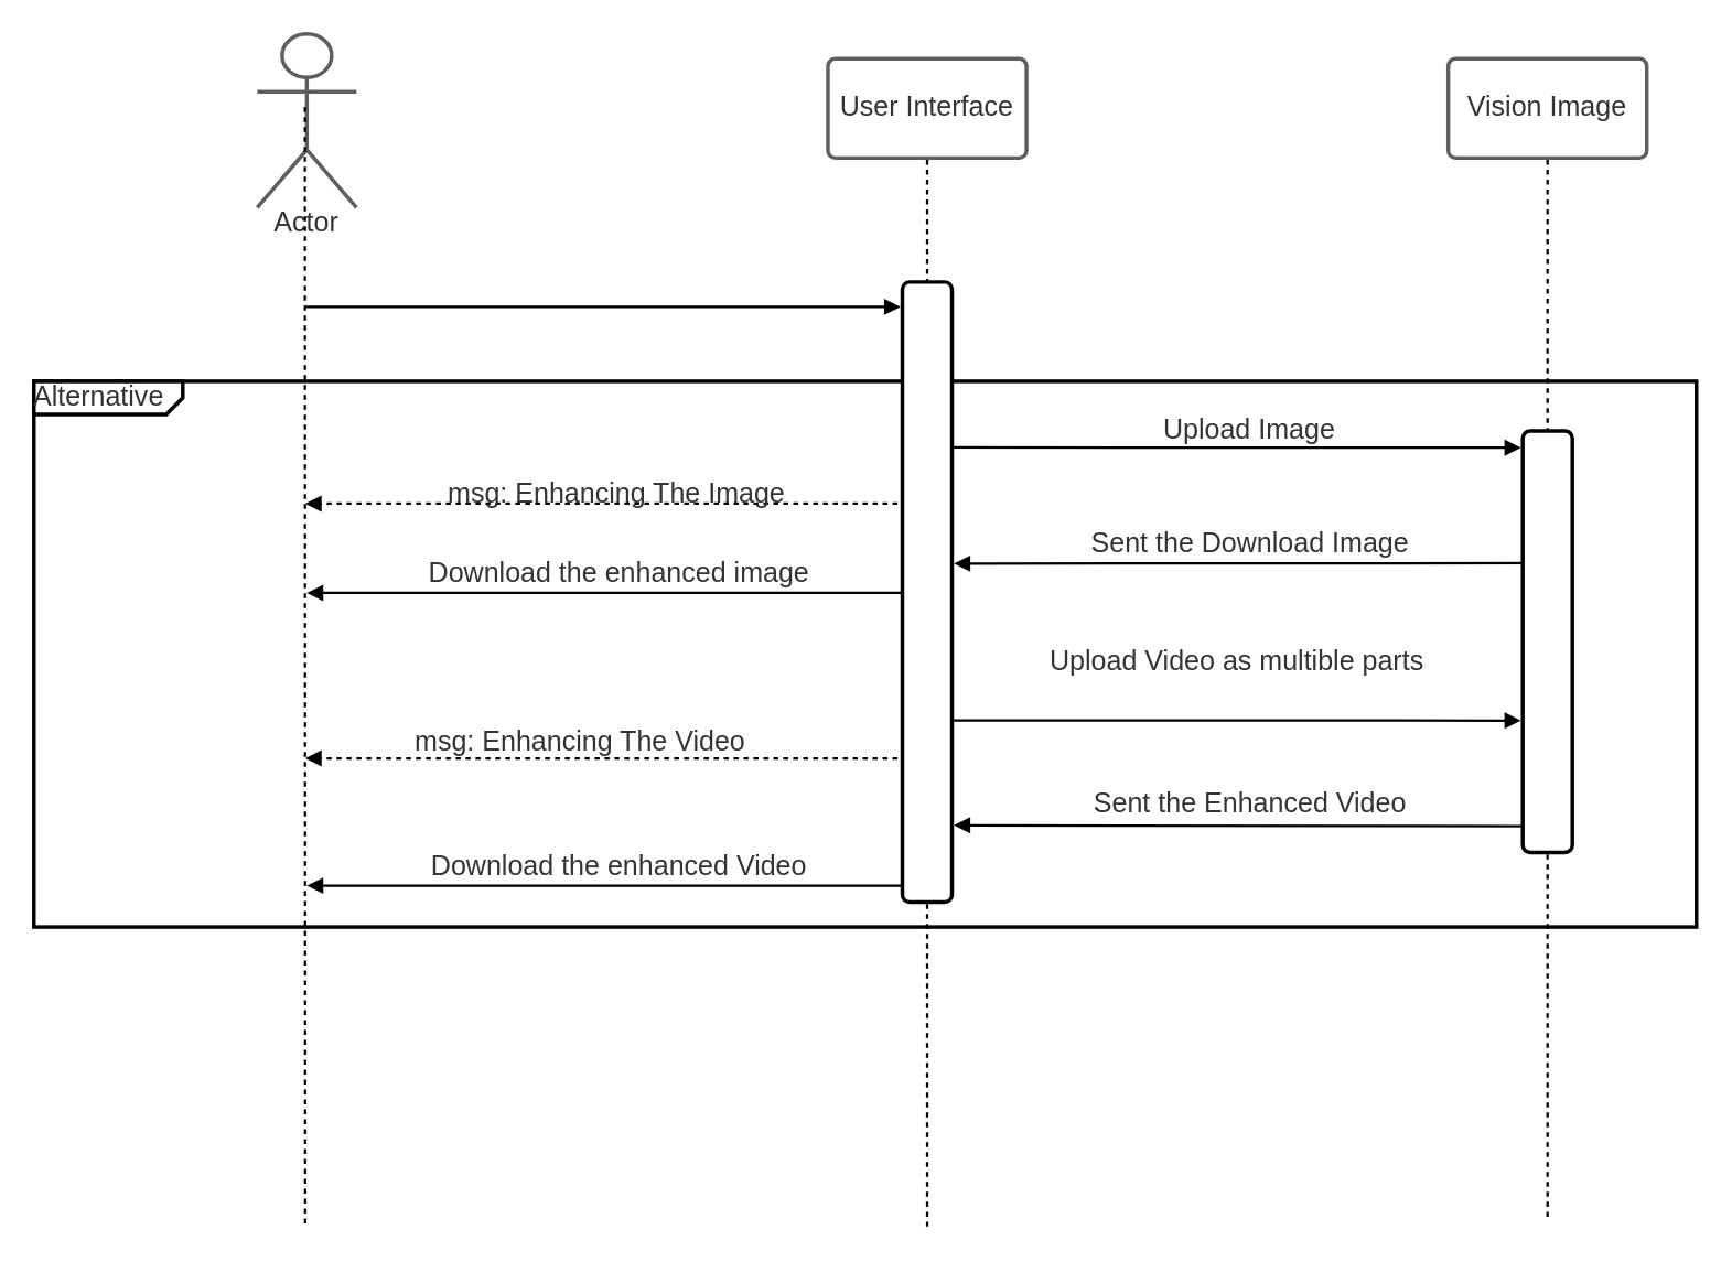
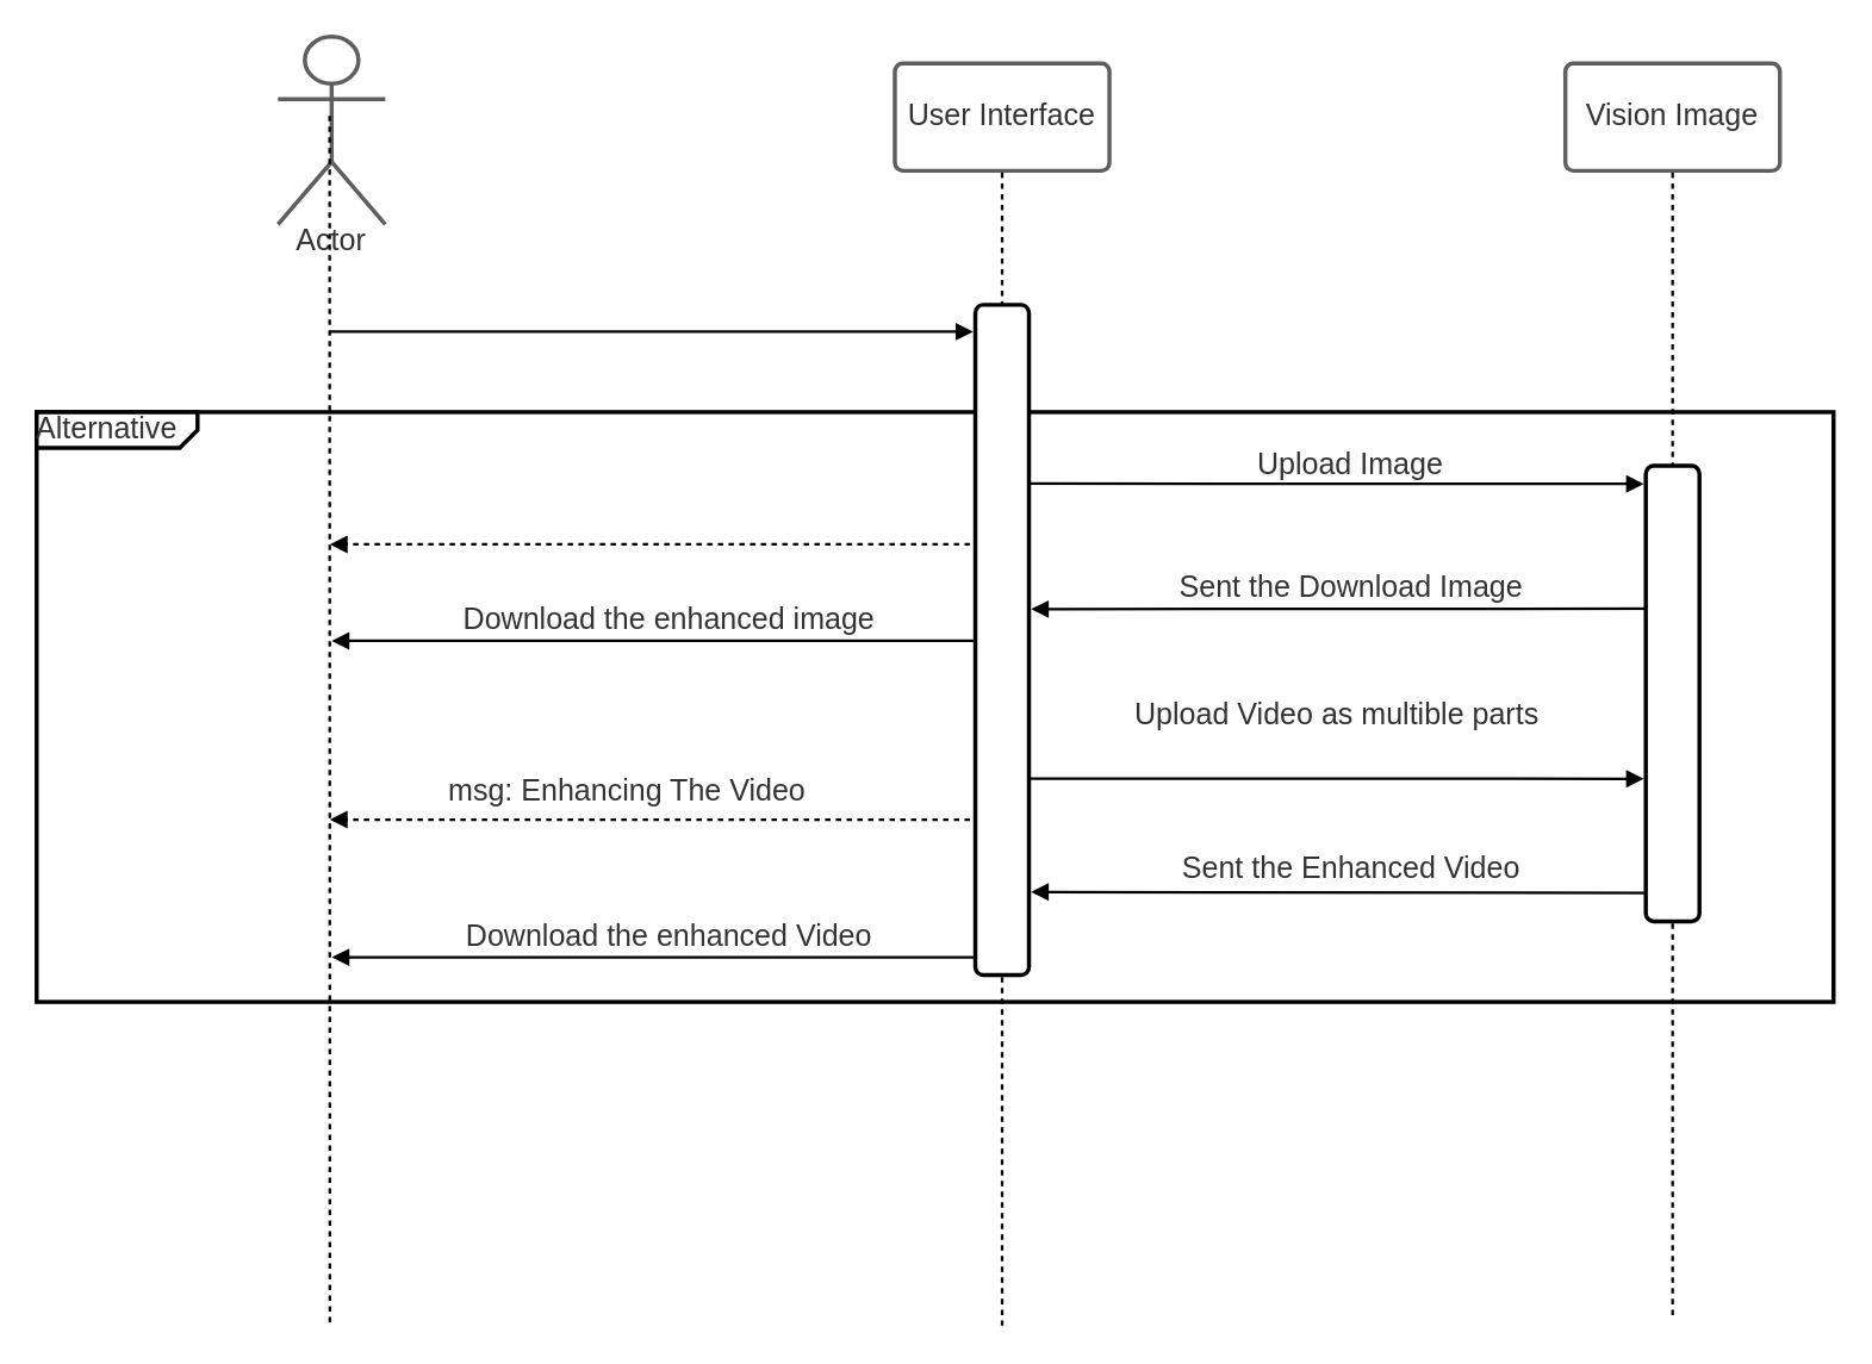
- <mxCell id="13" value="msg: Enhancing The Image" style="html=1;overflow=block;blockSpacing=1;whiteSpace=wrap;;whiteSpace=wrap;fontSize=16.7;fontColor=#333333;spacing=3.8;strokeOpacity=0;fillOpacity=0;rounded=1;absoluteArcSize=1;arcSize=9;fillColor=#ffffff;dashed=1;fixDash=1;strokeWidth=2.3;" vertex="1" parent="1"><mxGeometry x="245" y="275" width="255" height="48" as="geometry" /></mxCell>
- <mxCell id="19" value="msg: Enhancing The Video" style="html=1;overflow=block;blockSpacing=1;whiteSpace=wrap;;whiteSpace=wrap;fontSize=16.7;fontColor=#333333;spacing=3.8;strokeOpacity=0;fillOpacity=0;rounded=1;absoluteArcSize=1;arcSize=9;fillColor=#ffffff;dashed=1;fixDash=1;strokeWidth=2.3;" vertex="1" parent="1"><mxGeometry x="223" y="425" width="255" height="48" as="geometry" /></mxCell>
+ <mxCell id="19" value="msg: Enhancing The Video" style="html=1;overflow=block;blockSpacing=1;whiteSpace=wrap;;whiteSpace=wrap;fontSize=16.7;fontColor=#333333;spacing=3.8;strokeOpacity=0;fillOpacity=0;rounded=1;absoluteArcSize=1;arcSize=9;fillColor=#ffffff;dashed=1;fixDash=1;strokeWidth=2.3;" vertex="1" parent="1"><mxGeometry x="223" y="425" width="255" height="35" as="geometry" /></mxCell>
